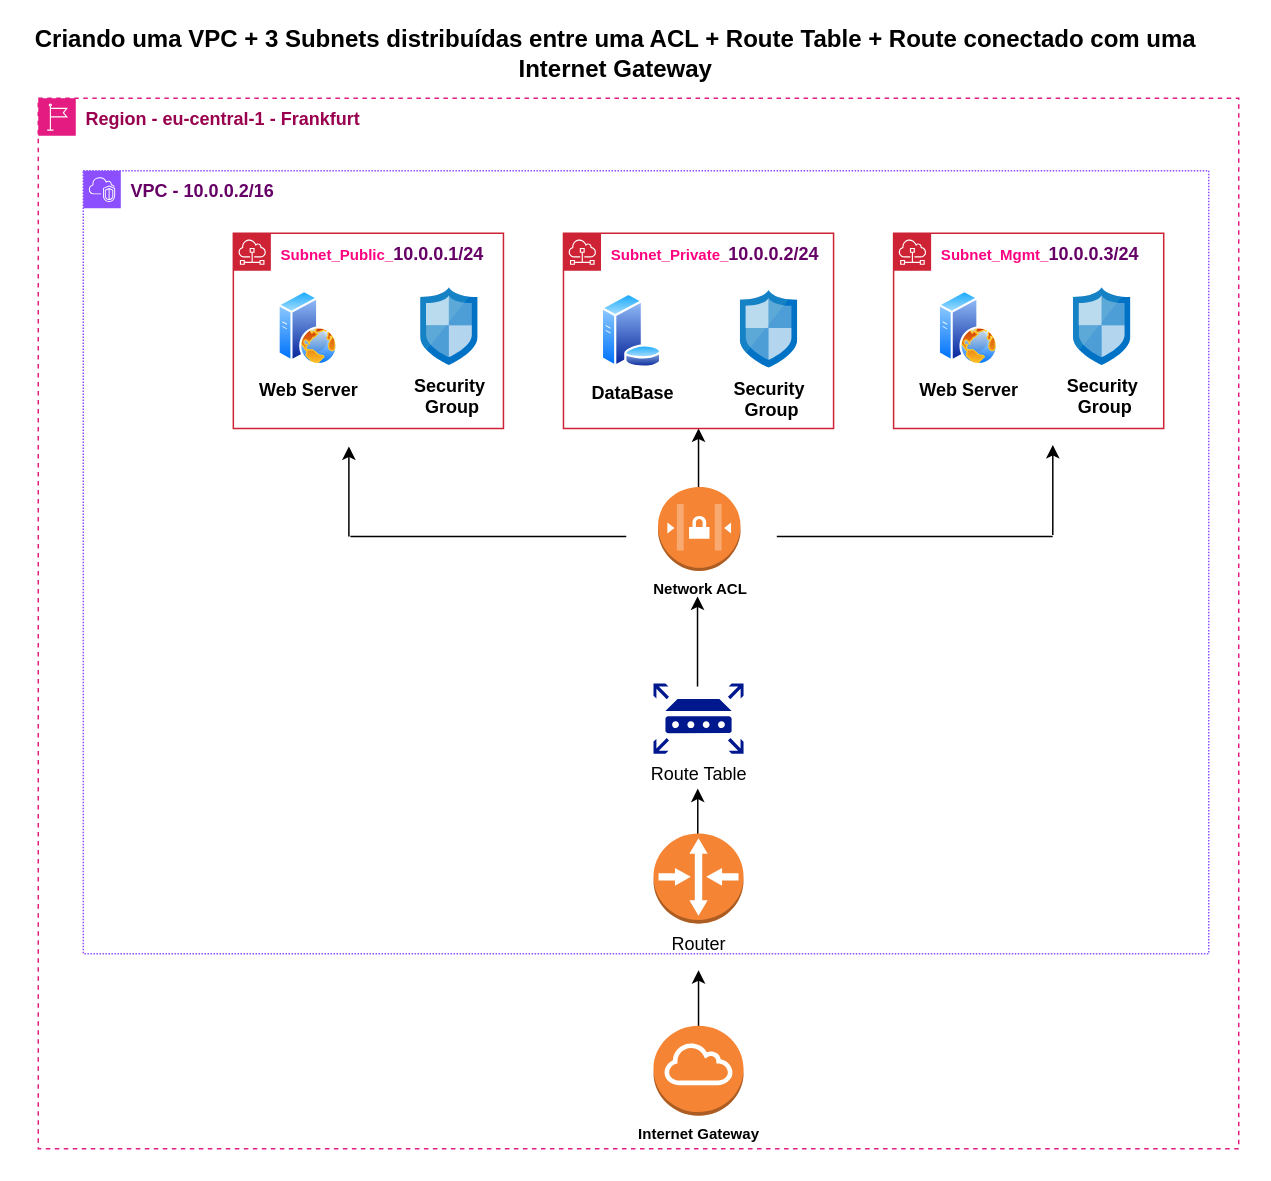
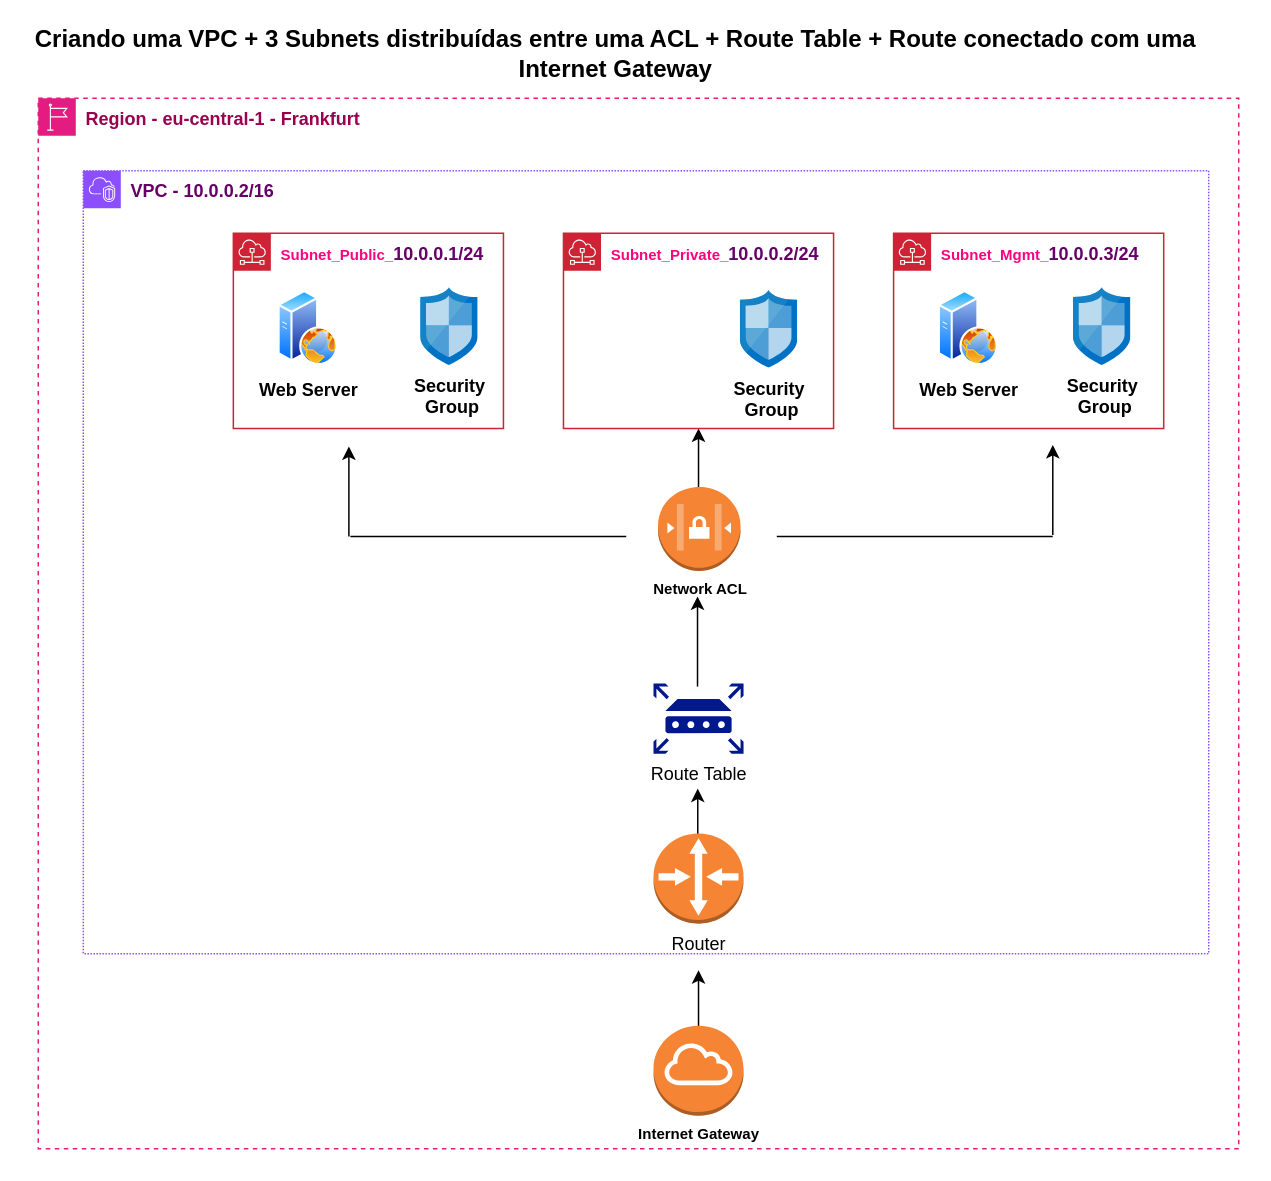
- <mxCell id="18" value="&lt;b&gt;DataBase&lt;/b&gt;" style="image;aspect=fixed;perimeter=ellipsePerimeter;html=1;align=center;shadow=0;dashed=0;spacingTop=3;image=img/lib/active_directory/database_server.svg;container=0;" parent="2" vertex="1"><mxGeometry x="375" y="130" width="41" height="50" as="geometry" /></mxCell>
